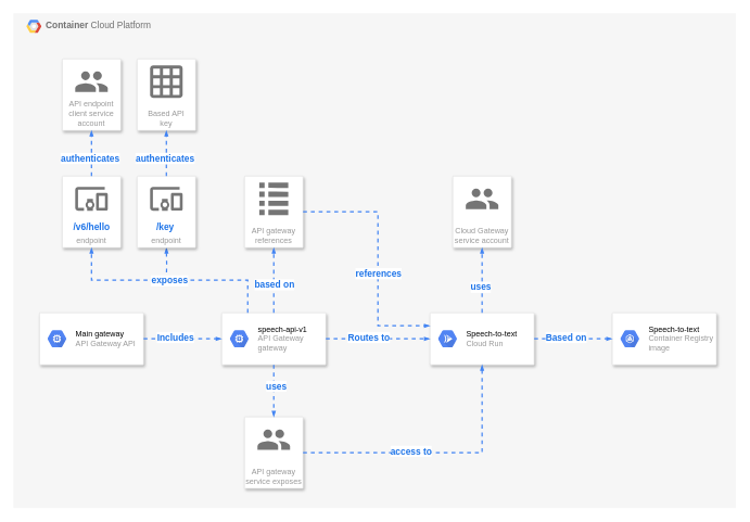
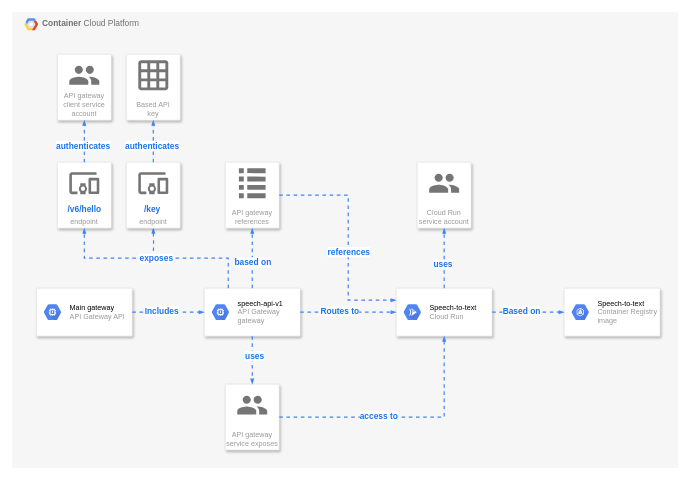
- <mxCell id="35" value="API endpoint&#10;client service&#10;account" style="strokeColor=#dddddd;shadow=1;strokeWidth=1;rounded=1;absoluteArcSize=1;arcSize=2;labelPosition=center;verticalLabelPosition=middle;align=center;verticalAlign=bottom;spacingLeft=0;fontColor=#999999;fontSize=12;whiteSpace=wrap;spacingBottom=2;" vertex="1" parent="1"><mxGeometry x="95" y="90" width="90" height="110" as="geometry" /></mxCell>
+ <mxCell id="35" value="API gateway&#10;client service&#10;account" style="strokeColor=#dddddd;shadow=1;strokeWidth=1;rounded=1;absoluteArcSize=1;arcSize=2;labelPosition=center;verticalLabelPosition=middle;align=center;verticalAlign=bottom;spacingLeft=0;fontColor=#999999;fontSize=12;whiteSpace=wrap;spacingBottom=2;" vertex="1" parent="1"><mxGeometry x="95" y="90" width="90" height="110" as="geometry" /></mxCell>
- <mxCell id="11" value="Cloud Gateway&#10;service account" style="strokeColor=#dddddd;shadow=1;strokeWidth=1;rounded=1;absoluteArcSize=1;arcSize=2;labelPosition=center;verticalLabelPosition=middle;align=center;verticalAlign=bottom;spacingLeft=0;fontColor=#999999;fontSize=12;whiteSpace=wrap;spacingBottom=2;" vertex="1" parent="1"><mxGeometry x="695" y="270" width="90" height="110" as="geometry" /></mxCell>
+ <mxCell id="11" value="Cloud Run&#10;service account" style="strokeColor=#dddddd;shadow=1;strokeWidth=1;rounded=1;absoluteArcSize=1;arcSize=2;labelPosition=center;verticalLabelPosition=middle;align=center;verticalAlign=bottom;spacingLeft=0;fontColor=#999999;fontSize=12;whiteSpace=wrap;spacingBottom=2;" vertex="1" parent="1"><mxGeometry x="695" y="270" width="90" height="110" as="geometry" /></mxCell>
